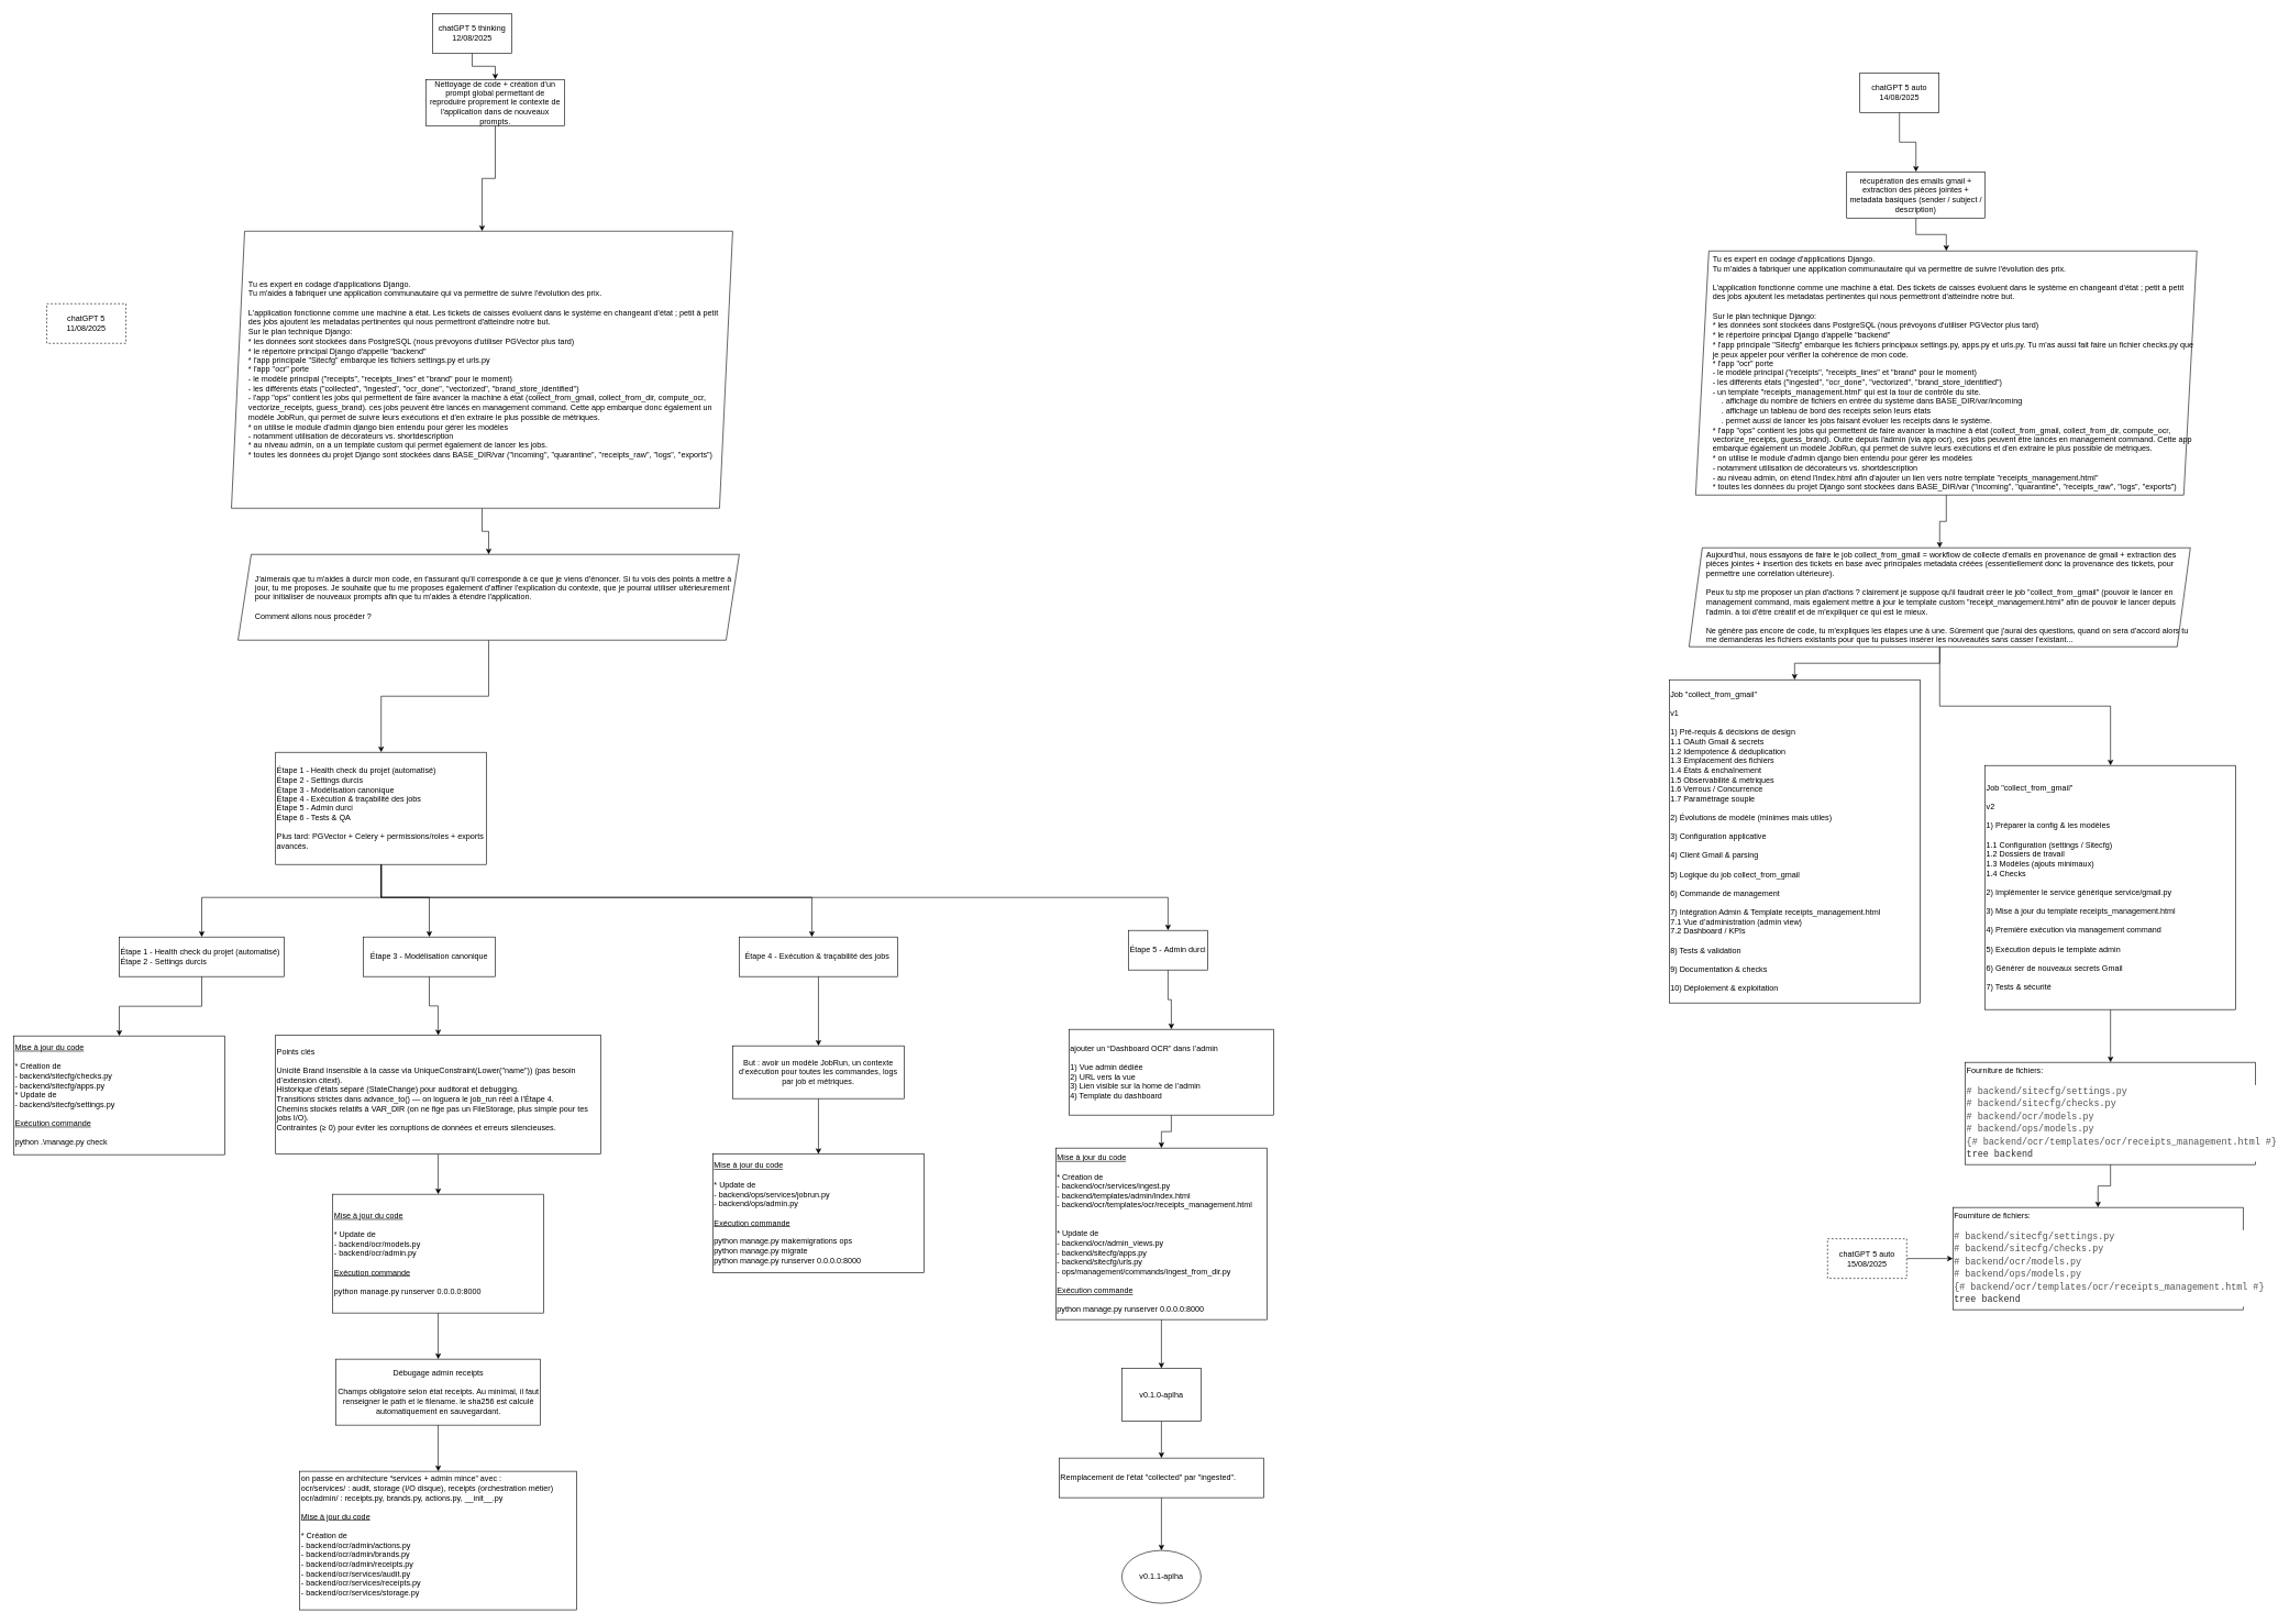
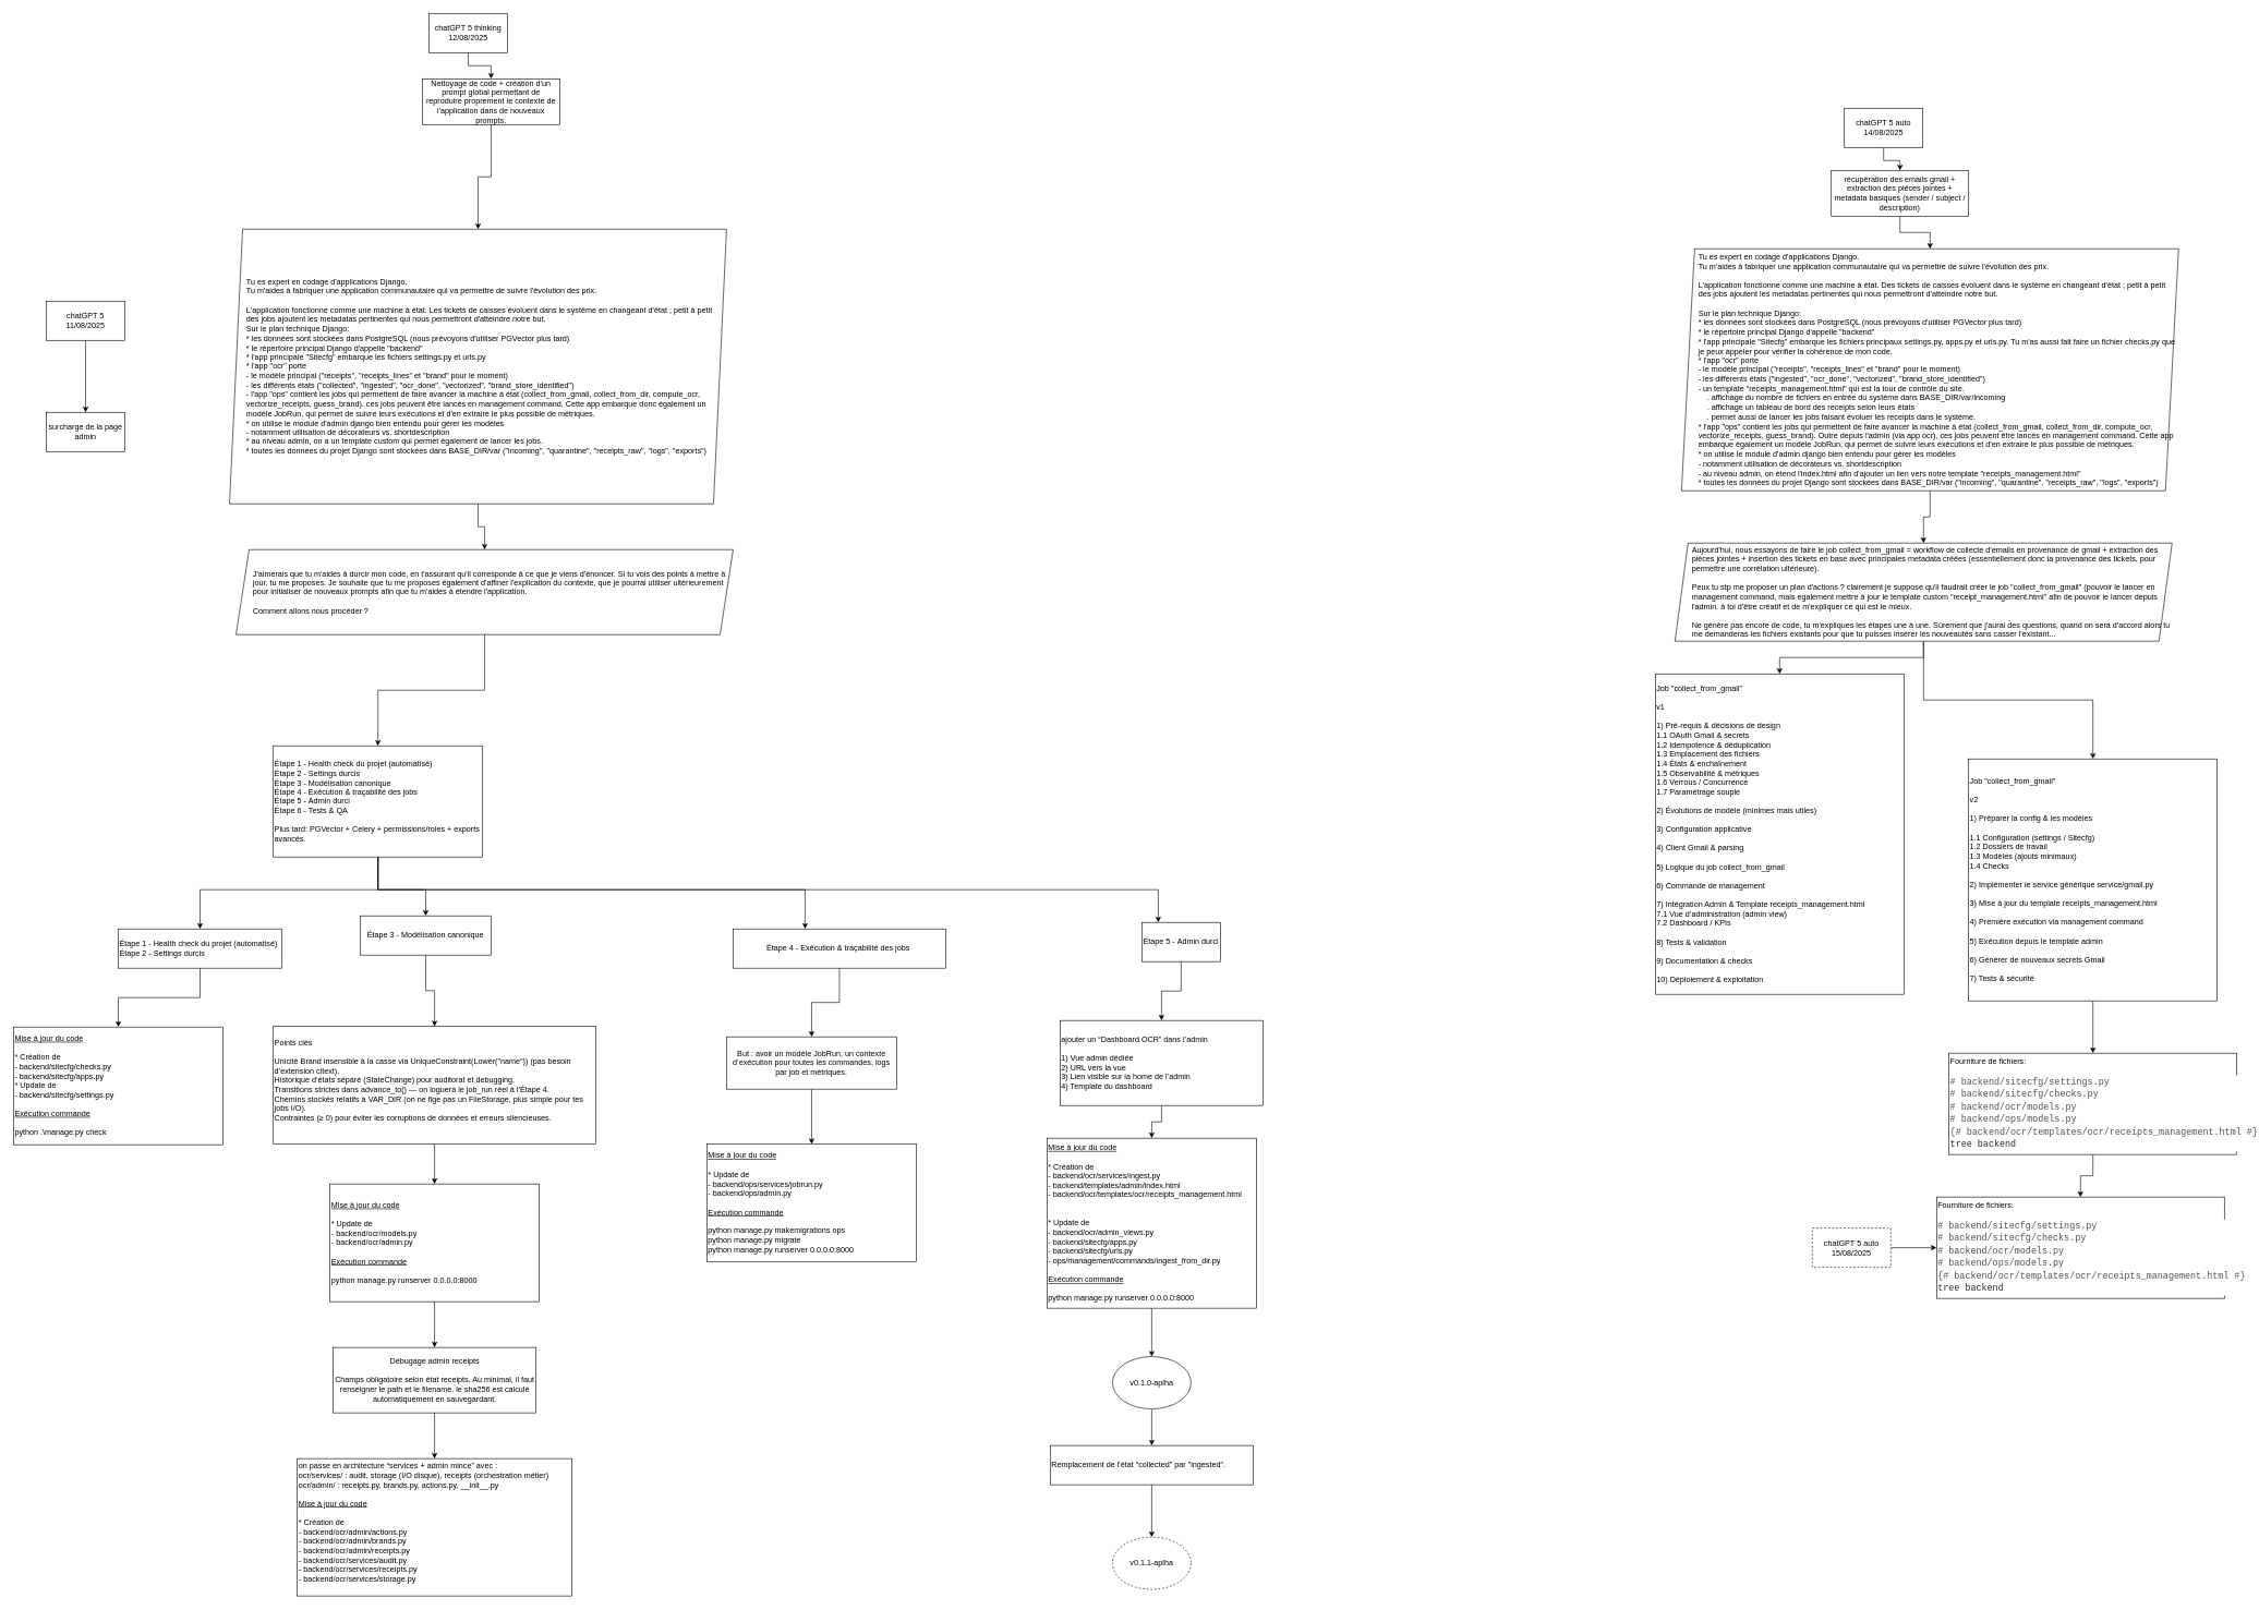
- <mxCell id="48" value="chatGPT 5 auto&lt;div&gt;14/08/2025&lt;/div&gt;" style="rounded=0;whiteSpace=wrap;html=1;" parent="1" vertex="1"><mxGeometry x="2819" y="110" width="120" height="60" as="geometry" /></mxCell>
+ <mxCell id="48" value="chatGPT 5 auto&lt;div&gt;14/08/2025&lt;/div&gt;" style="rounded=0;whiteSpace=wrap;html=1;" parent="1" vertex="1"><mxGeometry x="2819" y="165" width="120" height="60" as="geometry" /></mxCell>
- <mxCell id="3" value="chatGPT 5&lt;div&gt;11/08/2025&lt;/div&gt;" style="rounded=0;whiteSpace=wrap;html=1;dashed=1;" parent="1" vertex="1"><mxGeometry x="70" y="460" width="120" height="60" as="geometry" /></mxCell>
+ <mxCell id="3" value="chatGPT 5&lt;div&gt;11/08/2025&lt;/div&gt;" style="rounded=0;whiteSpace=wrap;html=1;" parent="1" vertex="1"><mxGeometry x="70" y="460" width="120" height="60" as="geometry" /></mxCell>
+ <mxCell id="2" style="edgeStyle=orthogonalEdgeStyle;rounded=0;orthogonalLoop=1;jettySize=auto;html=1;" parent="1" source="3" target="4" edge="1"><mxGeometry relative="1" as="geometry" /></mxCell>
+ <mxCell id="4" value="surcharge de la page admin" style="rounded=0;whiteSpace=wrap;html=1;" parent="1" vertex="1"><mxGeometry x="70" y="630" width="120" height="60" as="geometry" /></mxCell>
- <mxCell id="25" value="&lt;div style=&quot;text-align: left;&quot;&gt;&lt;span style=&quot;text-align: center;&quot; data-end=&quot;276&quot; data-start=&quot;227&quot;&gt;&lt;span style=&quot;background-color: transparent; color: light-dark(rgb(0, 0, 0), rgb(255, 255, 255));&quot; data-end=&quot;276&quot; data-start=&quot;227&quot;&gt;&lt;span data-end=&quot;721&quot; data-start=&quot;692&quot;&gt;Étape 5 -&amp;nbsp;&lt;/span&gt;&lt;/span&gt;Admin durci&lt;/span&gt;&lt;/div&gt;" style="rounded=0;whiteSpace=wrap;html=1;" parent="1" vertex="1"><mxGeometry x="1710" y="1410" width="120" height="60" as="geometry" /></mxCell>
+ <mxCell id="25" value="&lt;div style=&quot;text-align: left;&quot;&gt;&lt;span style=&quot;text-align: center;&quot; data-end=&quot;276&quot; data-start=&quot;227&quot;&gt;&lt;span style=&quot;background-color: transparent; color: light-dark(rgb(0, 0, 0), rgb(255, 255, 255));&quot; data-end=&quot;276&quot; data-start=&quot;227&quot;&gt;&lt;span data-end=&quot;721&quot; data-start=&quot;692&quot;&gt;Étape 5 -&amp;nbsp;&lt;/span&gt;&lt;/span&gt;Admin durci&lt;/span&gt;&lt;/div&gt;" style="rounded=0;whiteSpace=wrap;html=1;" parent="1" vertex="1"><mxGeometry x="1745" y="1410" width="120" height="60" as="geometry" /></mxCell>
- <mxCell id="29" value="&lt;span data-end=&quot;276&quot; data-start=&quot;227&quot;&gt;Étape 3 -&amp;nbsp;&lt;/span&gt;Modélisation canonique" style="rounded=0;whiteSpace=wrap;html=1;" parent="1" vertex="1"><mxGeometry x="550" y="1420" width="200" height="60" as="geometry" /></mxCell>
+ <mxCell id="29" value="&lt;span data-end=&quot;276&quot; data-start=&quot;227&quot;&gt;Étape 3 -&amp;nbsp;&lt;/span&gt;Modélisation canonique" style="rounded=0;whiteSpace=wrap;html=1;" parent="1" vertex="1"><mxGeometry x="550" y="1400" width="200" height="60" as="geometry" /></mxCell>
- <mxCell id="38" value="&lt;div style=&quot;text-align: left;&quot;&gt;&lt;span style=&quot;text-align: center;&quot; data-end=&quot;276&quot; data-start=&quot;227&quot;&gt;&lt;span data-end=&quot;276&quot; data-start=&quot;227&quot;&gt;&lt;span data-end=&quot;721&quot; data-start=&quot;692&quot;&gt;&lt;span data-end=&quot;1105&quot; data-start=&quot;1069&quot;&gt;&lt;span data-end=&quot;1663&quot; data-start=&quot;1617&quot;&gt;Étape 4 -&amp;nbsp;&lt;/span&gt;&lt;/span&gt;&lt;/span&gt;&lt;/span&gt;Exécution &amp;amp; traçabilité des jobs&amp;nbsp;&lt;/span&gt;&lt;/div&gt;" style="rounded=0;whiteSpace=wrap;html=1;" parent="1" vertex="1"><mxGeometry x="1120" y="1420" width="240" height="60" as="geometry" /></mxCell>
+ <mxCell id="38" value="&lt;div style=&quot;text-align: left;&quot;&gt;&lt;span style=&quot;text-align: center;&quot; data-end=&quot;276&quot; data-start=&quot;227&quot;&gt;&lt;span data-end=&quot;276&quot; data-start=&quot;227&quot;&gt;&lt;span data-end=&quot;721&quot; data-start=&quot;692&quot;&gt;&lt;span data-end=&quot;1105&quot; data-start=&quot;1069&quot;&gt;&lt;span data-end=&quot;1663&quot; data-start=&quot;1617&quot;&gt;Étape 4 -&amp;nbsp;&lt;/span&gt;&lt;/span&gt;&lt;/span&gt;&lt;/span&gt;Exécution &amp;amp; traçabilité des jobs&amp;nbsp;&lt;/span&gt;&lt;/div&gt;" style="rounded=0;whiteSpace=wrap;html=1;" parent="1" vertex="1"><mxGeometry x="1120" y="1420" width="325" height="60" as="geometry" /></mxCell>
- <mxCell id="46" value="v0.1.0-aplha" style="whiteSpace=wrap;html=1;rounded=0;" parent="1" vertex="1"><mxGeometry x="1700" y="2074" width="120" height="80" as="geometry" /></mxCell>
+ <mxCell id="46" value="v0.1.0-aplha" style="ellipse;whiteSpace=wrap;html=1;" parent="1" vertex="1"><mxGeometry x="1700" y="2074" width="120" height="80" as="geometry" /></mxCell>
- <mxCell id="55" value="v0.1.1-aplha" style="ellipse;whiteSpace=wrap;html=1;" parent="1" vertex="1"><mxGeometry x="1700" y="2350" width="120" height="80" as="geometry" /></mxCell>
+ <mxCell id="55" value="v0.1.1-aplha" style="ellipse;whiteSpace=wrap;html=1;dashed=1;" parent="1" vertex="1"><mxGeometry x="1700" y="2350" width="120" height="80" as="geometry" /></mxCell>
